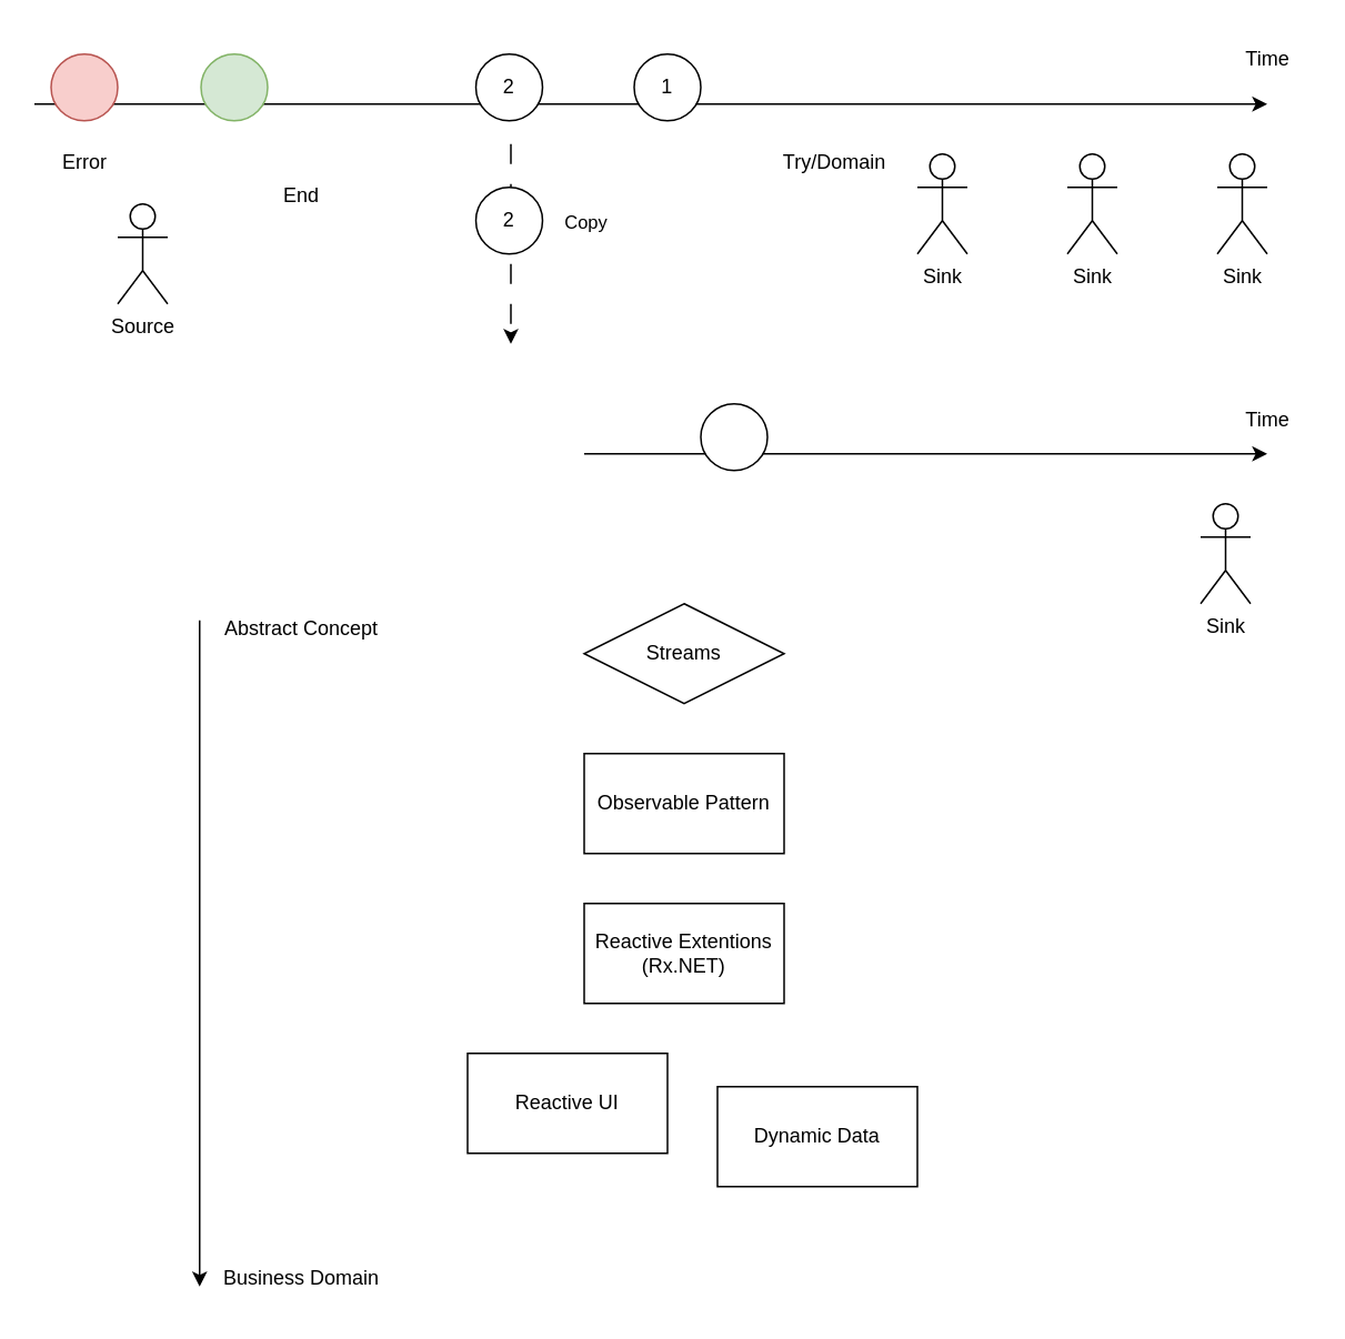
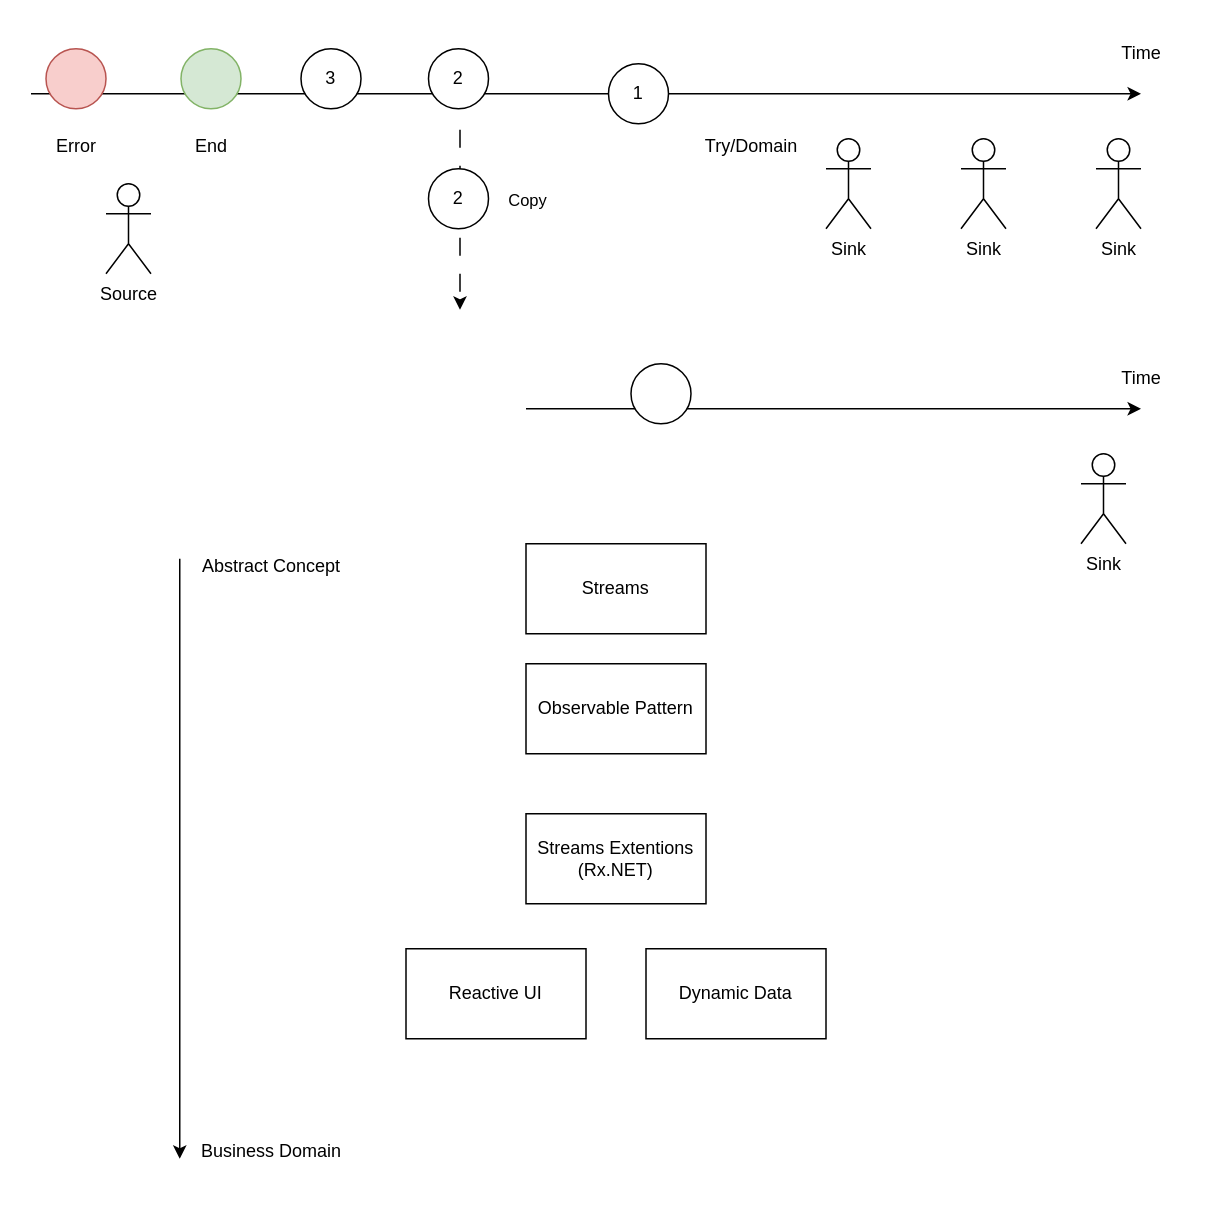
+ <mxCell id="24" value="3" style="ellipse;whiteSpace=wrap;html=1;aspect=fixed;" vertex="1" parent="1"><mxGeometry x="200" y="32" width="40" height="40" as="geometry" /></mxCell>
- <mxCell id="8" value="1" style="ellipse;whiteSpace=wrap;html=1;aspect=fixed;" vertex="1" parent="1"><mxGeometry x="380" y="32" width="40" height="40" as="geometry" /></mxCell>
+ <mxCell id="8" value="1" style="ellipse;whiteSpace=wrap;html=1;aspect=fixed;" vertex="1" parent="1"><mxGeometry x="405" y="42" width="40" height="40" as="geometry" /></mxCell>
- <mxCell id="12" value="End" style="text;html=1;align=center;verticalAlign=middle;resizable=0;points=[];autosize=1;strokeColor=none;fillColor=none;" vertex="1" parent="1"><mxGeometry x="160" y="102" width="40" height="30" as="geometry" /></mxCell>
+ <mxCell id="12" value="End" style="text;html=1;align=center;verticalAlign=middle;resizable=0;points=[];autosize=1;strokeColor=none;fillColor=none;" vertex="1" parent="1"><mxGeometry x="120" y="82" width="40" height="30" as="geometry" /></mxCell>
- <mxCell id="2" value="Streams" style="rhombus;whiteSpace=wrap;html=1;" vertex="1" parent="1"><mxGeometry x="350" y="362" width="120" height="60" as="geometry" /></mxCell>
+ <mxCell id="2" value="Streams" style="rounded=0;whiteSpace=wrap;html=1;" vertex="1" parent="1"><mxGeometry x="350" y="362" width="120" height="60" as="geometry" /></mxCell>
- <mxCell id="3" value="Observable Pattern" style="rounded=0;whiteSpace=wrap;html=1;" vertex="1" parent="1"><mxGeometry x="350" y="452" width="120" height="60" as="geometry" /></mxCell>
+ <mxCell id="3" value="Observable Pattern" style="rounded=0;whiteSpace=wrap;html=1;" vertex="1" parent="1"><mxGeometry x="350" y="442" width="120" height="60" as="geometry" /></mxCell>
- <mxCell id="25" value="Reactive Extentions (Rx.NET)" style="rounded=0;whiteSpace=wrap;html=1;" vertex="1" parent="1"><mxGeometry x="350" y="542" width="120" height="60" as="geometry" /></mxCell>
+ <mxCell id="25" value="Streams Extentions (Rx.NET)" style="rounded=0;whiteSpace=wrap;html=1;" vertex="1" parent="1"><mxGeometry x="350" y="542" width="120" height="60" as="geometry" /></mxCell>
- <mxCell id="26" value="Reactive UI" style="rounded=0;whiteSpace=wrap;html=1;" vertex="1" parent="1"><mxGeometry x="280" y="632" width="120" height="60" as="geometry" /></mxCell>
+ <mxCell id="26" value="Reactive UI" style="rounded=0;whiteSpace=wrap;html=1;" vertex="1" parent="1"><mxGeometry x="270" y="632" width="120" height="60" as="geometry" /></mxCell>
- <mxCell id="27" value="Dynamic Data" style="rounded=0;whiteSpace=wrap;html=1;" vertex="1" parent="1"><mxGeometry x="430" y="652" width="120" height="60" as="geometry" /></mxCell>
+ <mxCell id="27" value="Dynamic Data" style="rounded=0;whiteSpace=wrap;html=1;" vertex="1" parent="1"><mxGeometry x="430" y="632" width="120" height="60" as="geometry" /></mxCell>
